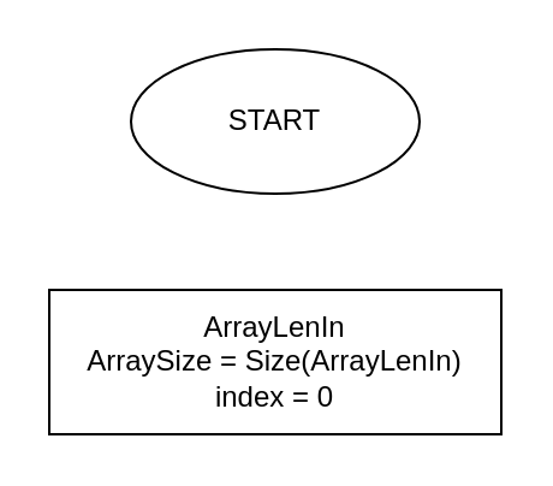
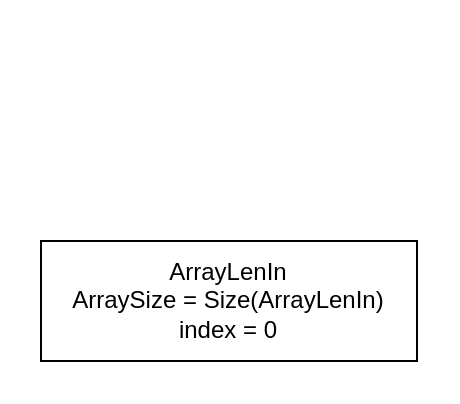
- <mxCell id="2" value="START" style="ellipse;whiteSpace=wrap;html=1;" vertex="1" parent="1"><mxGeometry x="54" y="20" width="120" height="60" as="geometry" /></mxCell>
